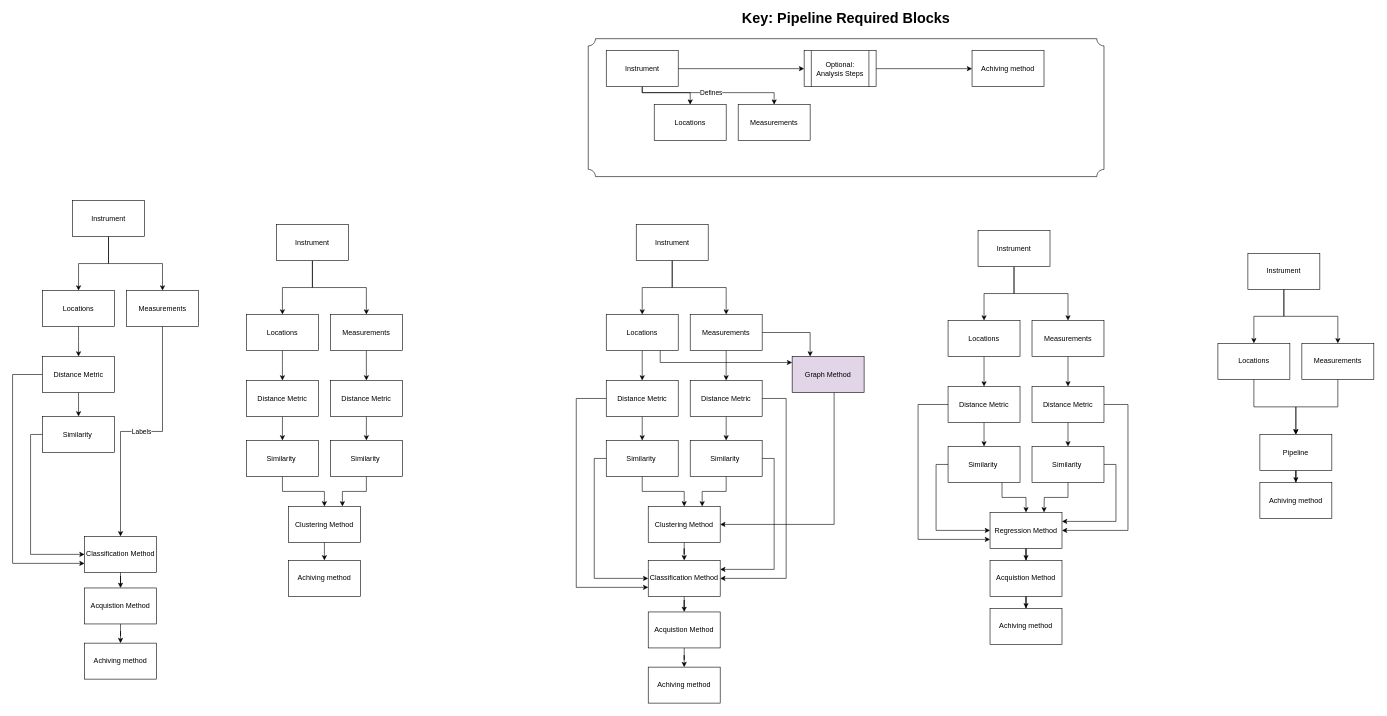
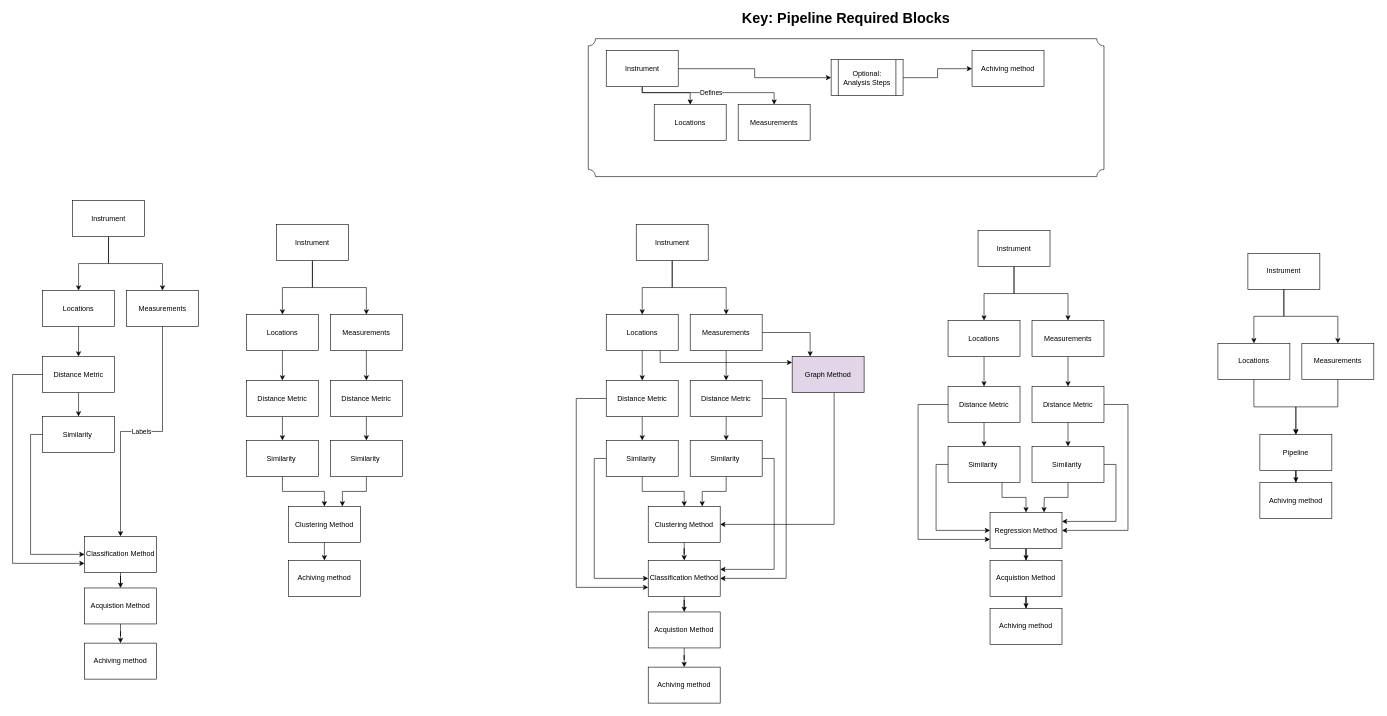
- <mxCell id="110" value="Optional: Analysis Steps" style="shape=process;whiteSpace=wrap;html=1;backgroundOutline=1;" vertex="1" parent="1"><mxGeometry x="1340" y="40" width="120" height="60" as="geometry" /></mxCell>
+ <mxCell id="110" value="Optional: Analysis Steps" style="shape=process;whiteSpace=wrap;html=1;backgroundOutline=1;" vertex="1" parent="1"><mxGeometry x="1385" y="55" width="120" height="60" as="geometry" /></mxCell>
